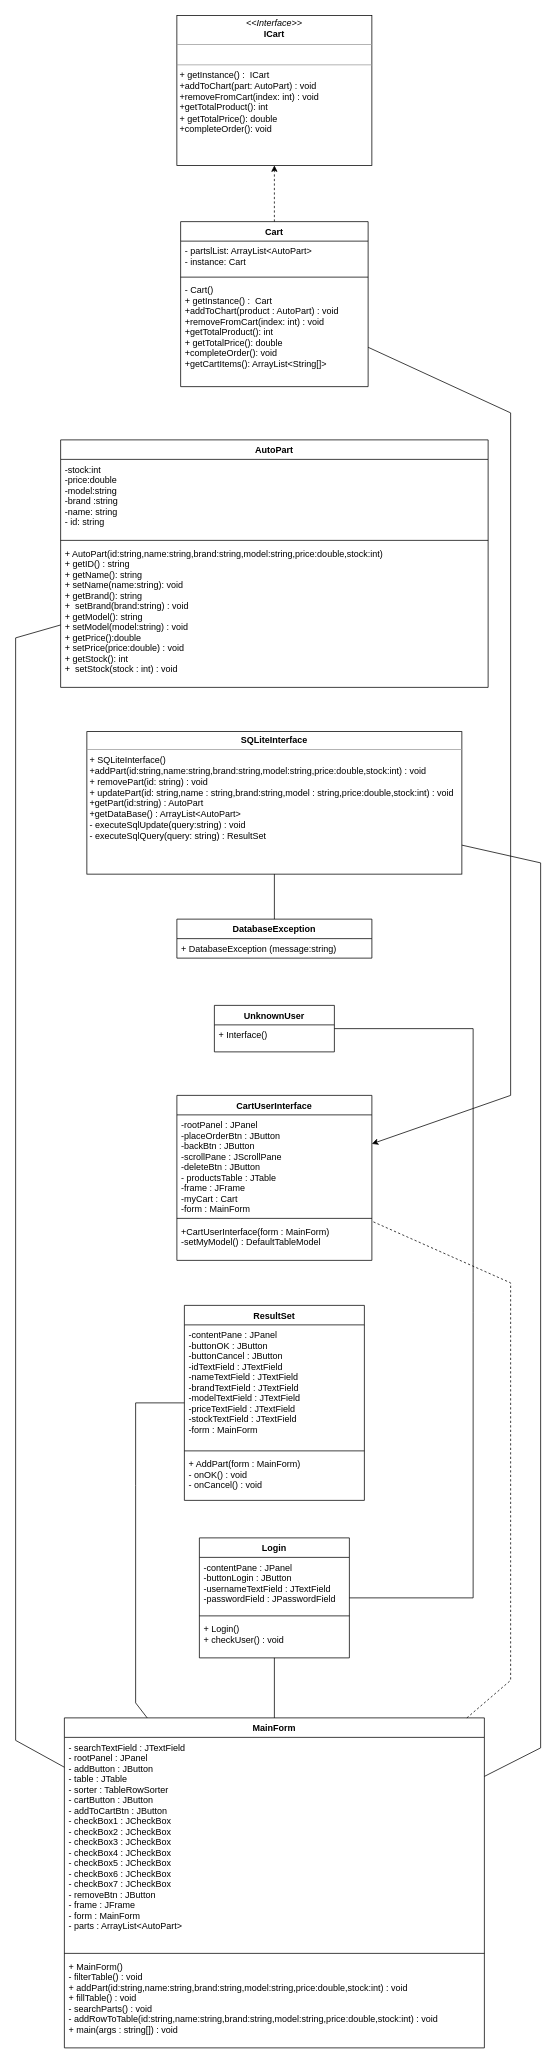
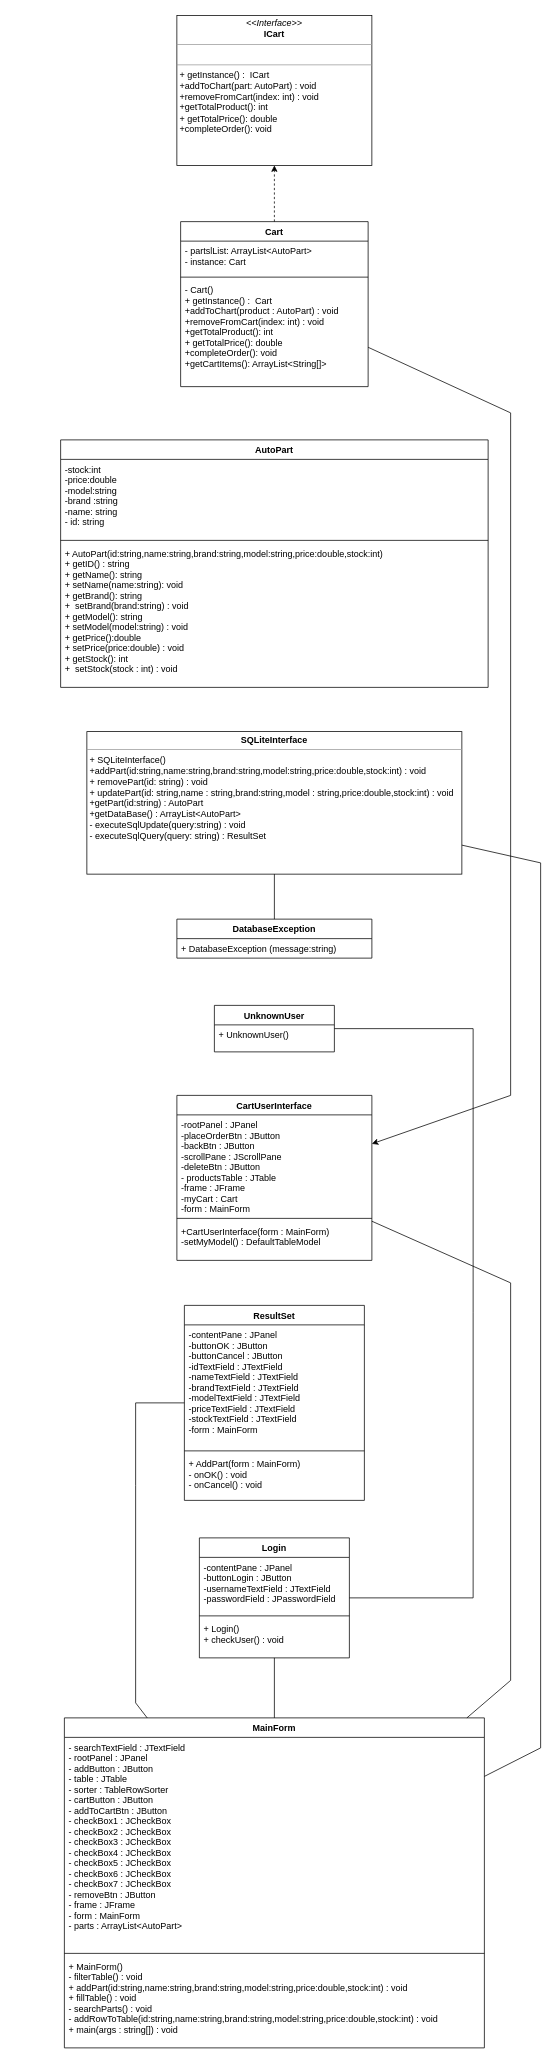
- <mxCell id="14" value="+ Interface()" style="text;strokeColor=none;fillColor=none;align=left;verticalAlign=top;spacingLeft=4;spacingRight=4;overflow=hidden;rotatable=0;points=[[0,0.5],[1,0.5]];portConstraint=eastwest;fontColor=default;" vertex="1" parent="13"><mxGeometry y="26" width="160" height="36" as="geometry" /></mxCell>
+ <mxCell id="14" value="+ UnknownUser()" style="text;strokeColor=none;fillColor=none;align=left;verticalAlign=top;spacingLeft=4;spacingRight=4;overflow=hidden;rotatable=0;points=[[0,0.5],[1,0.5]];portConstraint=eastwest;fontColor=default;" vertex="1" parent="13"><mxGeometry y="26" width="160" height="36" as="geometry" /></mxCell>
- <mxCell id="36" value="" style="endArrow=none;html=1;rounded=0;labelBackgroundColor=default;fontColor=default;strokeColor=default;" edge="1" parent="1" source="28" target="2"><mxGeometry width="50" height="50" relative="1" as="geometry"><mxPoint x="60" y="2390" as="sourcePoint" /><mxPoint x="30" y="720" as="targetPoint" /><Array as="points"><mxPoint x="20" y="2320" /><mxPoint x="20" y="850" /></Array></mxGeometry></mxCell>
- <mxCell id="40" value="" style="endArrow=none;html=1;rounded=0;labelBackgroundColor=default;fontColor=default;strokeColor=default;dashed=1;" edge="1" parent="1" source="28" target="16"><mxGeometry width="50" height="50" relative="1" as="geometry"><mxPoint x="360" y="1590" as="sourcePoint" /><mxPoint x="410" y="1540" as="targetPoint" /><Array as="points"><mxPoint x="680" y="2240" /><mxPoint x="680" y="1710" /></Array></mxGeometry></mxCell>
+ <mxCell id="40" value="" style="endArrow=none;html=1;rounded=0;labelBackgroundColor=default;fontColor=default;strokeColor=default;" edge="1" parent="1" source="28" target="16"><mxGeometry width="50" height="50" relative="1" as="geometry"><mxPoint x="360" y="1590" as="sourcePoint" /><mxPoint x="410" y="1540" as="targetPoint" /><Array as="points"><mxPoint x="680" y="2240" /><mxPoint x="680" y="1710" /></Array></mxGeometry></mxCell>
